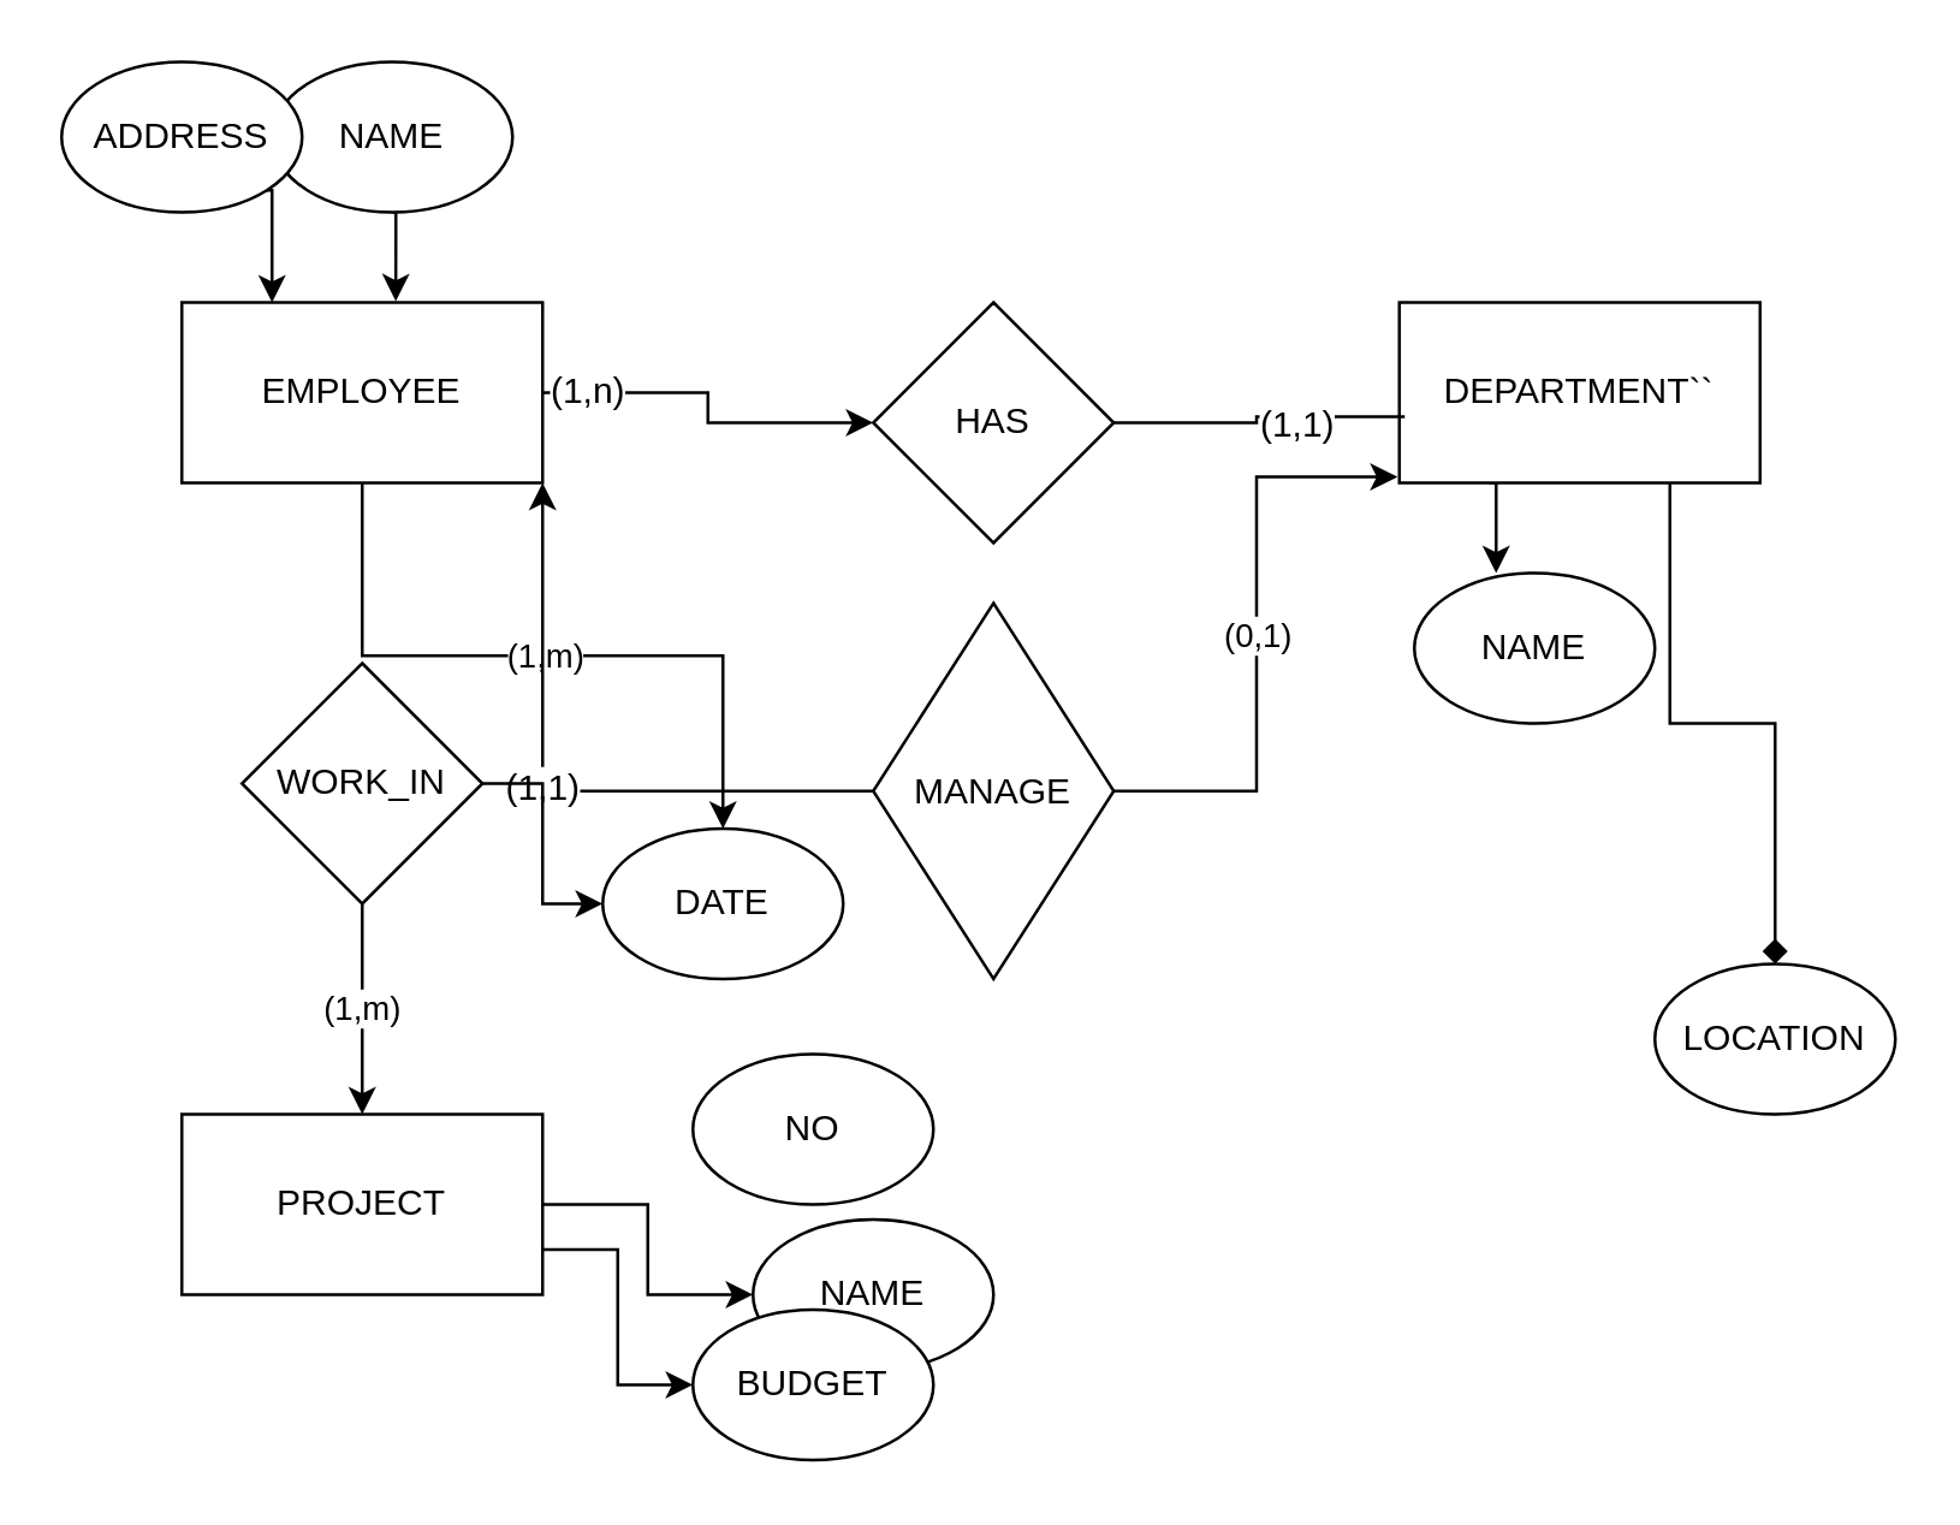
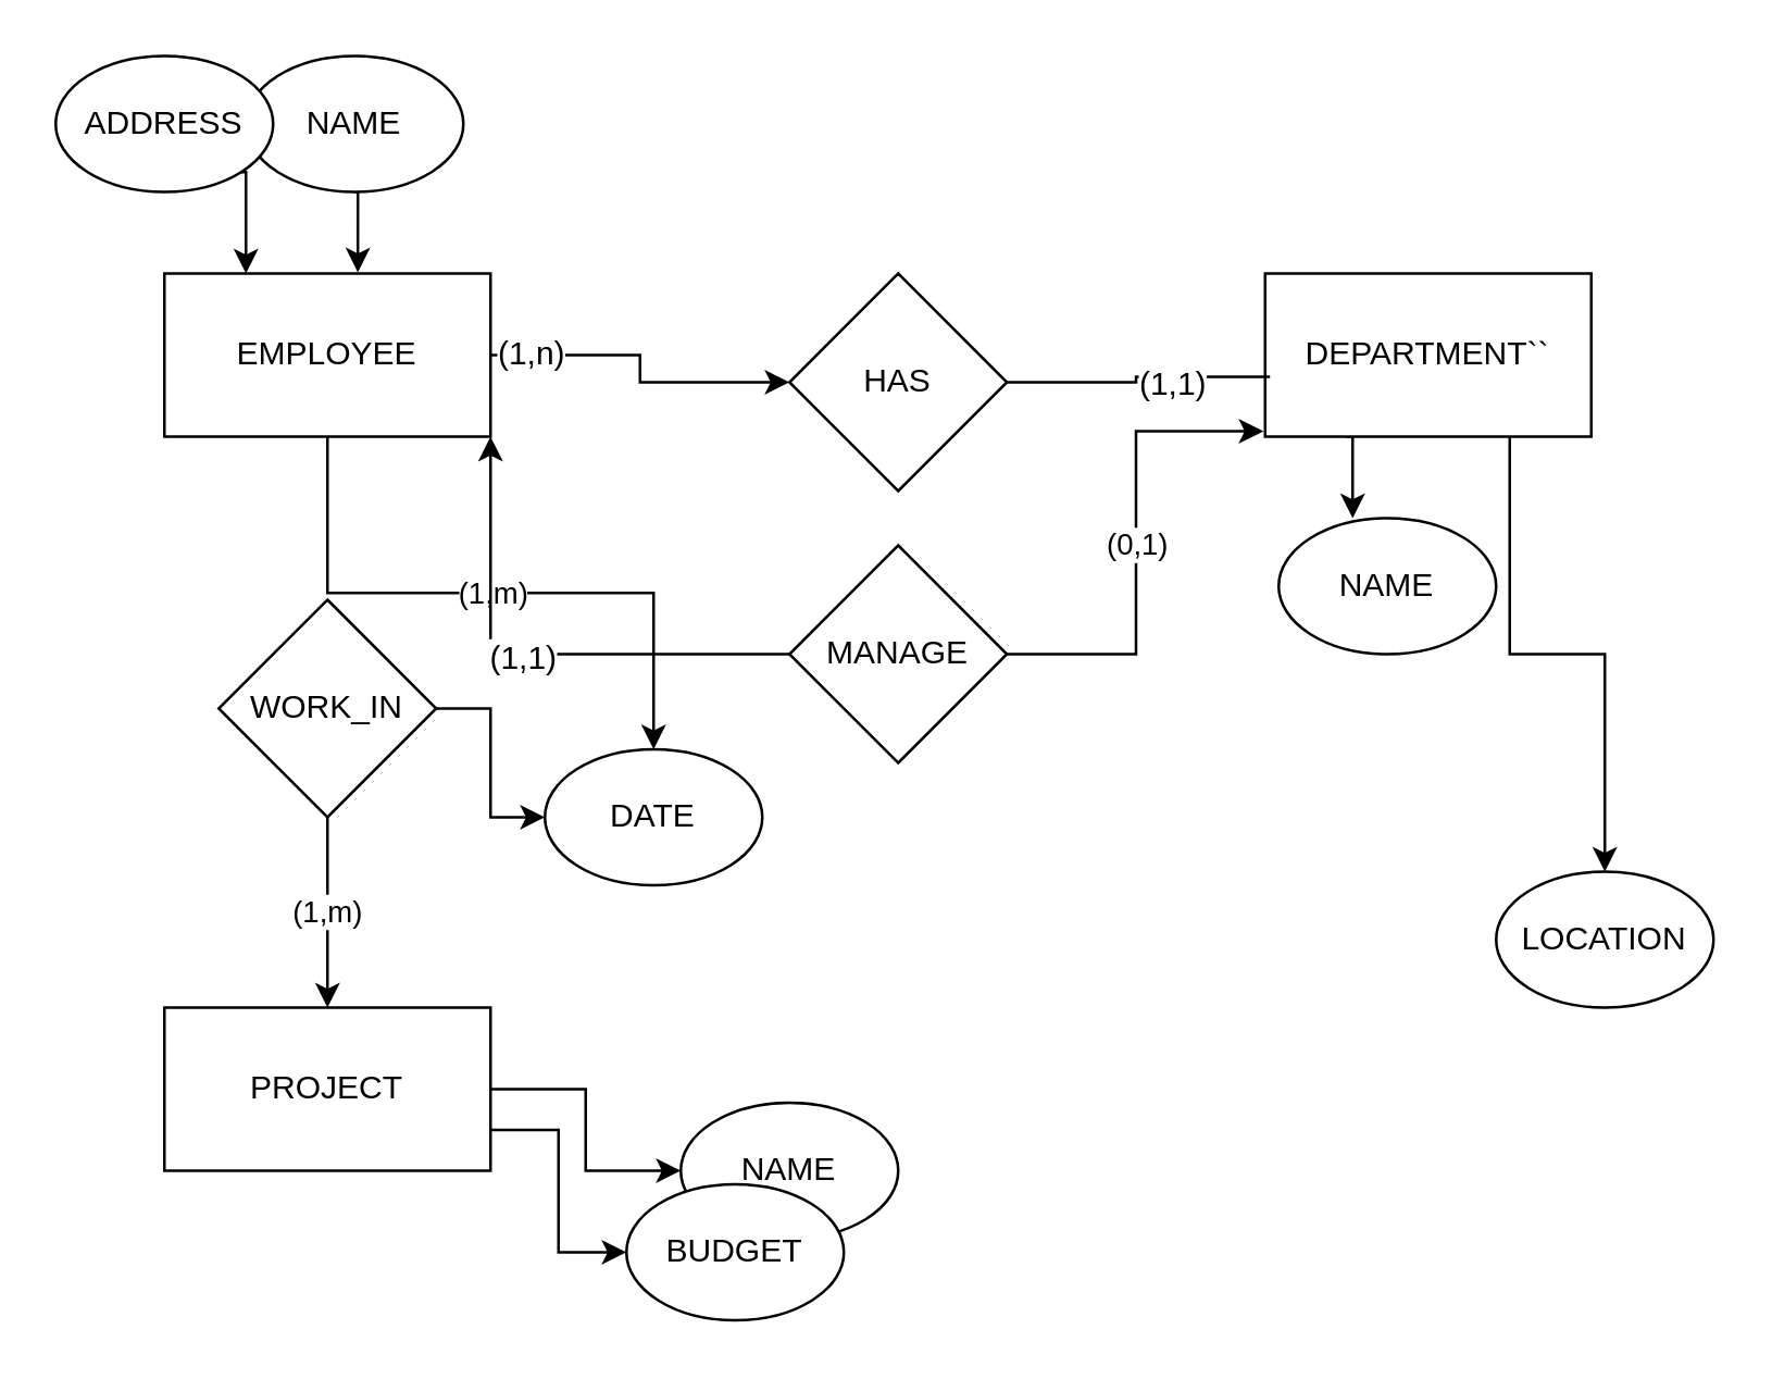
- <mxCell id="18" value="MANAGE" style="rhombus;whiteSpace=wrap;html=1;" vertex="1" parent="1"><mxGeometry x="290" y="200" width="80" height="125" as="geometry" /></mxCell>
+ <mxCell id="18" value="MANAGE" style="rhombus;whiteSpace=wrap;html=1;" vertex="1" parent="1"><mxGeometry x="290" y="200" width="80" height="80" as="geometry" /></mxCell>
- <mxCell id="7" style="edgeStyle=orthogonalEdgeStyle;rounded=0;orthogonalLoop=1;jettySize=auto;html=1;exitX=0.75;exitY=1;exitDx=0;exitDy=0;endArrow=diamond;" edge="1" parent="1" source="8" target="27"><mxGeometry relative="1" as="geometry" /></mxCell>
+ <mxCell id="7" style="edgeStyle=orthogonalEdgeStyle;rounded=0;orthogonalLoop=1;jettySize=auto;html=1;exitX=0.75;exitY=1;exitDx=0;exitDy=0;" edge="1" parent="1" source="8" target="27"><mxGeometry relative="1" as="geometry" /></mxCell>
- <mxCell id="29" value="NO" style="ellipse;whiteSpace=wrap;html=1;" vertex="1" parent="1"><mxGeometry x="230" y="350" width="80" height="50" as="geometry" /></mxCell>
